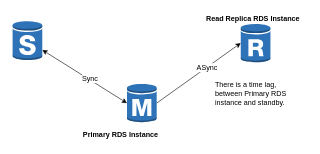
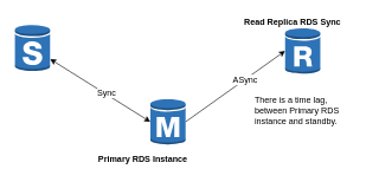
- <mxCell id="10" value="Read Replica RDS Instance&amp;nbsp;" style="text;html=1;resizable=0;points=[];autosize=1;align=left;verticalAlign=top;spacingTop=-4;fontStyle=1" parent="1" vertex="1"><mxGeometry x="340.5" y="20" width="170" height="20" as="geometry" /></mxCell>
+ <mxCell id="10" value="Read Replica RDS Sync&amp;nbsp;" style="text;html=1;resizable=0;points=[];autosize=1;align=left;verticalAlign=top;spacingTop=-4;fontStyle=1" parent="1" vertex="1"><mxGeometry x="340.5" y="20" width="170" height="20" as="geometry" /></mxCell>
